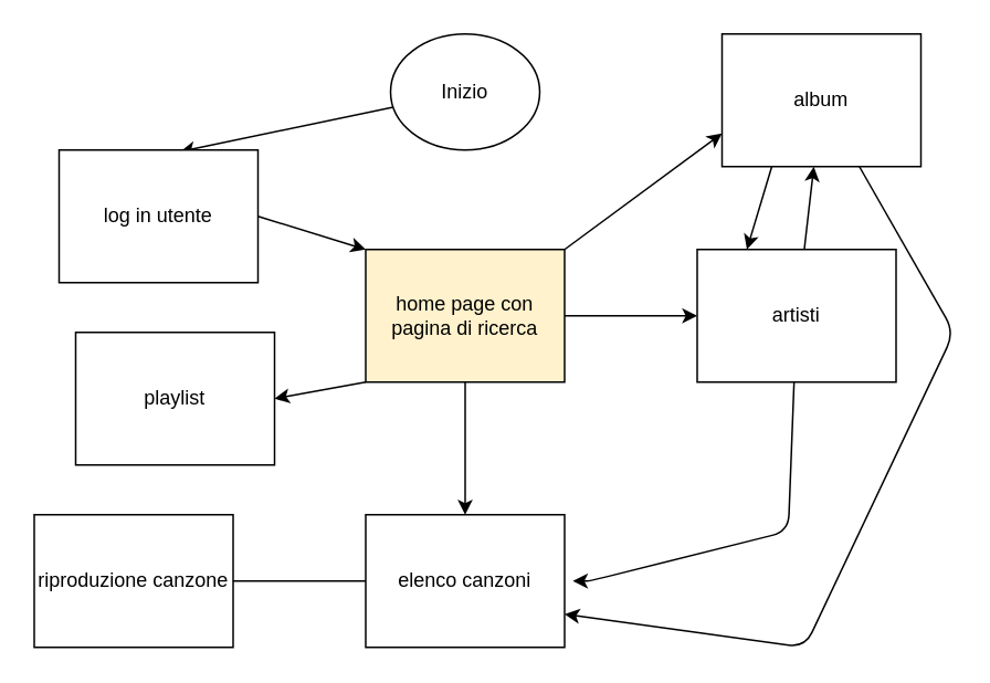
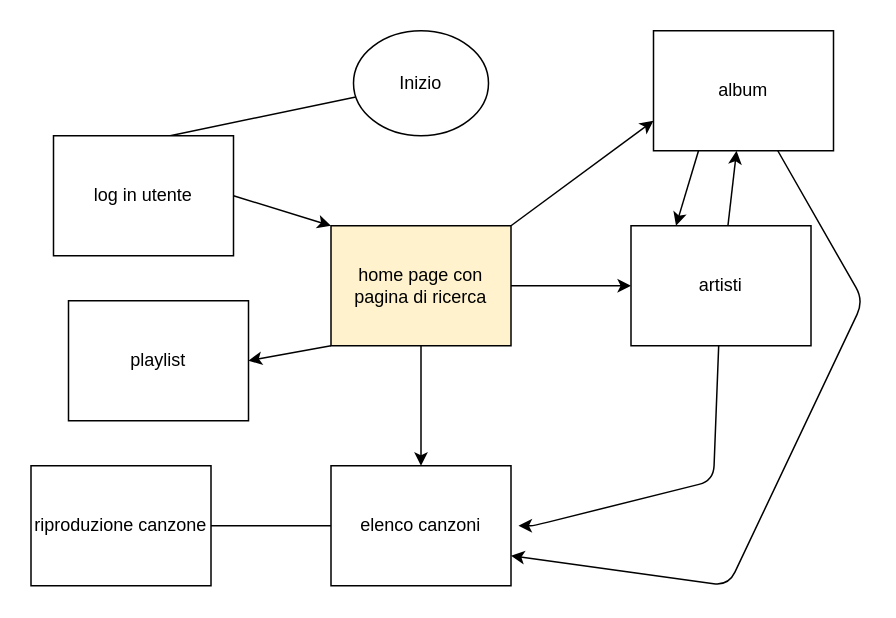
- <mxCell id="2" value="" style="edgeStyle=none;html=1;entryX=0.608;entryY=0.013;entryDx=0;entryDy=0;entryPerimeter=0;" parent="1" source="3" target="19" edge="1"><mxGeometry relative="1" as="geometry"><mxPoint x="115" y="50" as="targetPoint" /></mxGeometry></mxCell>
+ <mxCell id="2" value="" style="edgeStyle=none;html=1;entryX=0.608;entryY=0.013;entryDx=0;entryDy=0;entryPerimeter=0;endArrow=none;" parent="1" source="3" target="19" edge="1"><mxGeometry relative="1" as="geometry"><mxPoint x="115" y="50" as="targetPoint" /></mxGeometry></mxCell>
